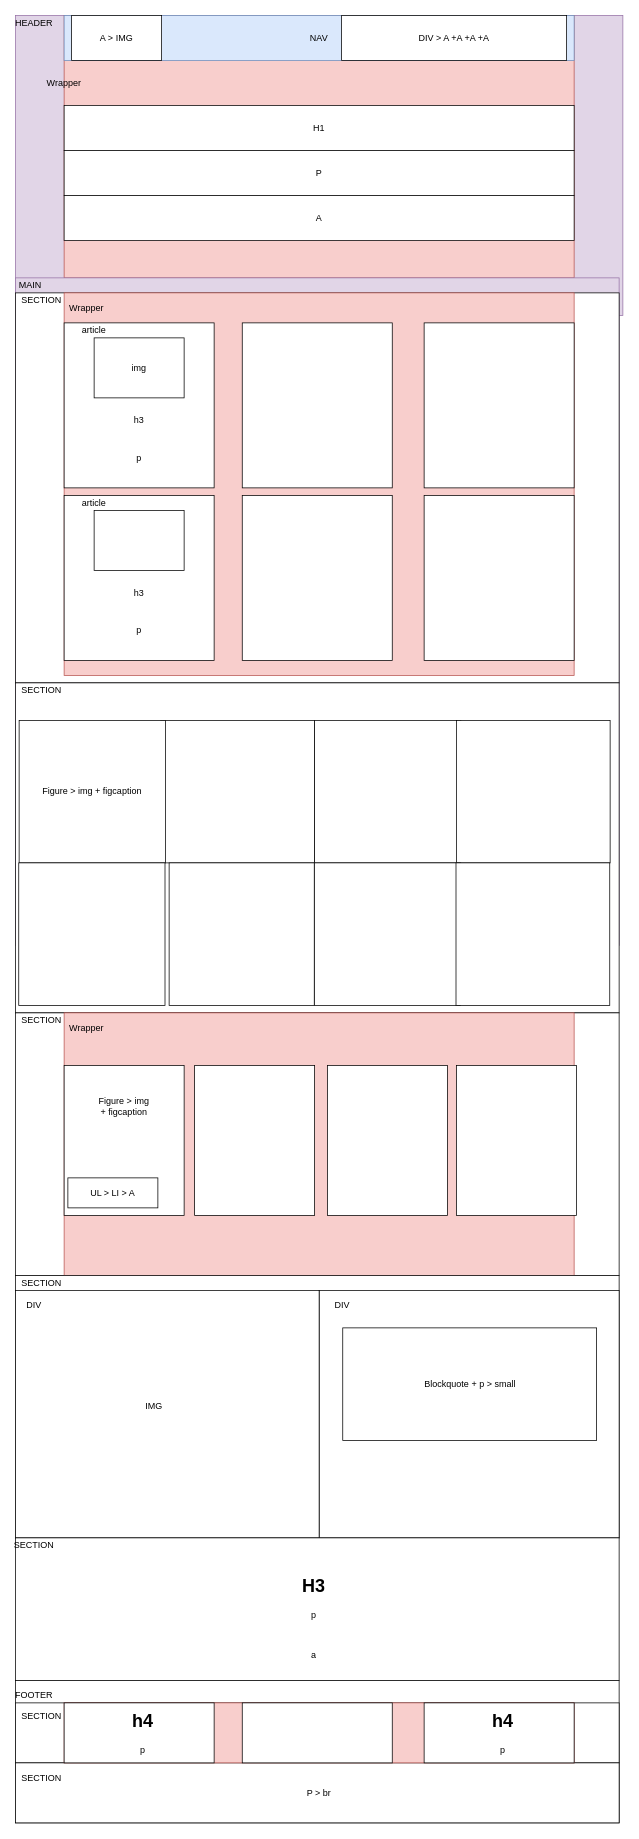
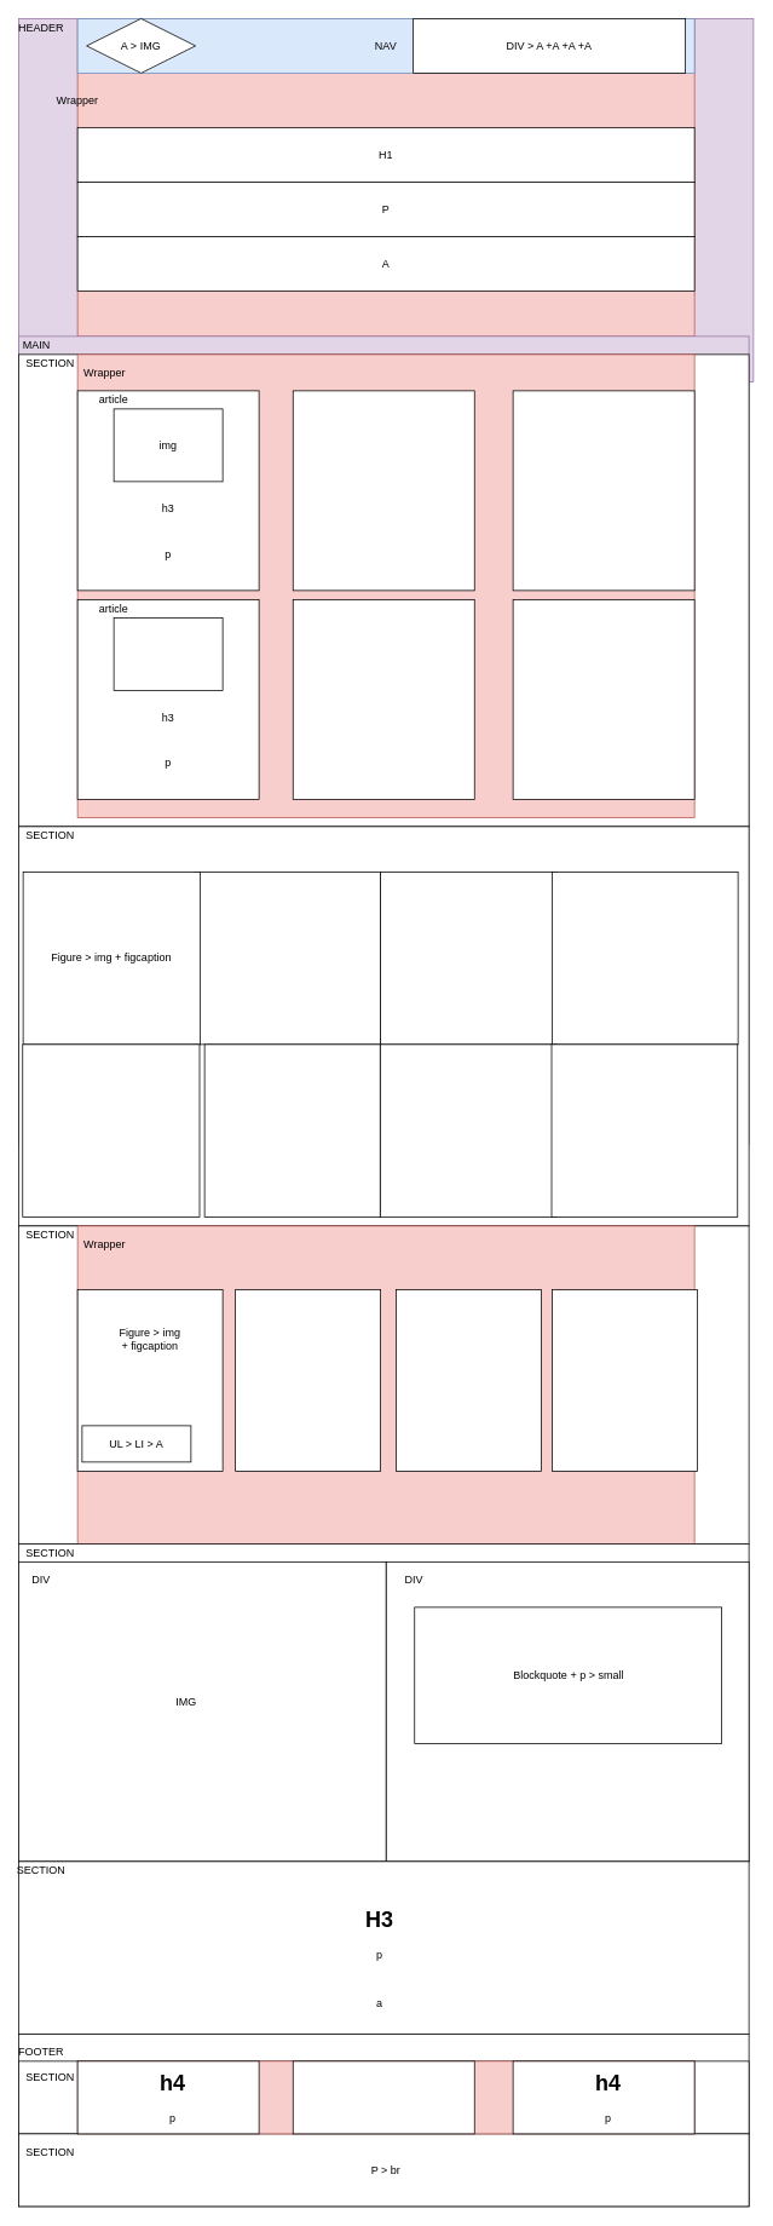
- <mxCell id="5" value="A &amp;gt; IMG" style="rounded=0;whiteSpace=wrap;html=1;" vertex="1" parent="1"><mxGeometry x="95" y="20" width="120" height="60" as="geometry" /></mxCell>
+ <mxCell id="5" value="A &amp;gt; IMG" style="rhombus;whiteSpace=wrap;html=1;" vertex="1" parent="1"><mxGeometry x="95" y="20" width="120" height="60" as="geometry" /></mxCell>
